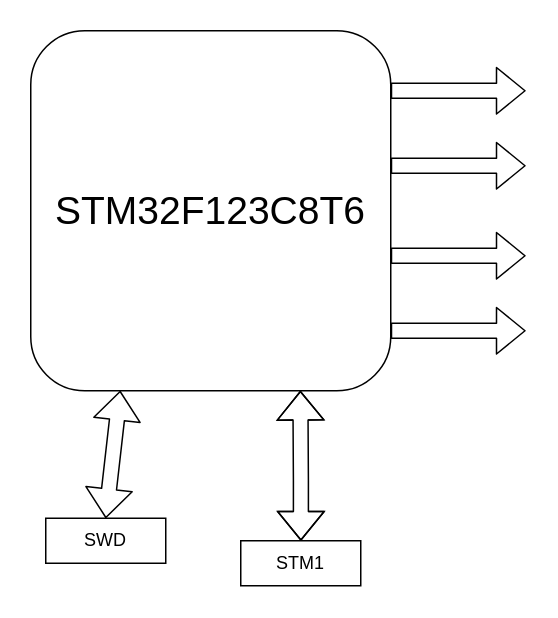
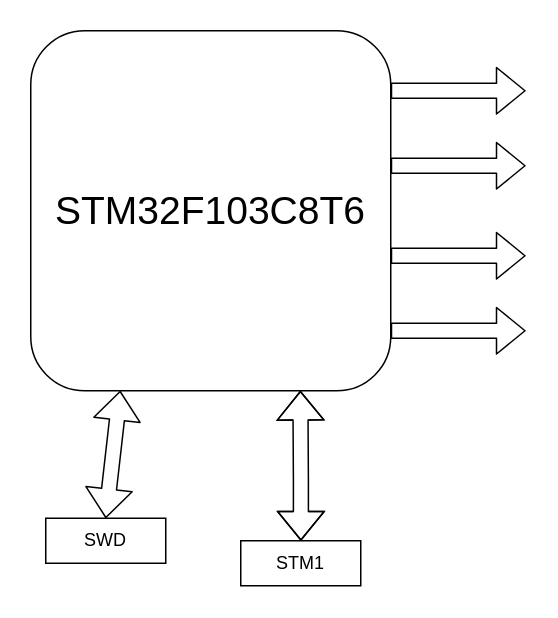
- <mxCell id="2" value="&lt;font style=&quot;font-size: 26px&quot;&gt;STM32F123C8T6&lt;/font&gt;" style="rounded=1;whiteSpace=wrap;html=1;" vertex="1" parent="1"><mxGeometry x="20" y="20" width="240" height="240" as="geometry" /></mxCell>
+ <mxCell id="2" value="&lt;font style=&quot;font-size: 26px&quot;&gt;STM32F103C8T6&lt;/font&gt;" style="rounded=1;whiteSpace=wrap;html=1;" vertex="1" parent="1"><mxGeometry x="20" y="20" width="240" height="240" as="geometry" /></mxCell>
